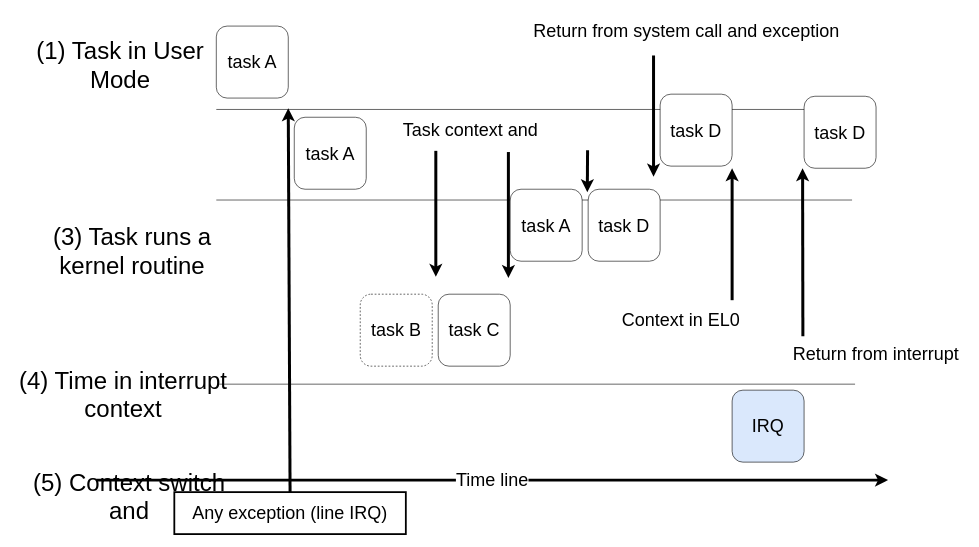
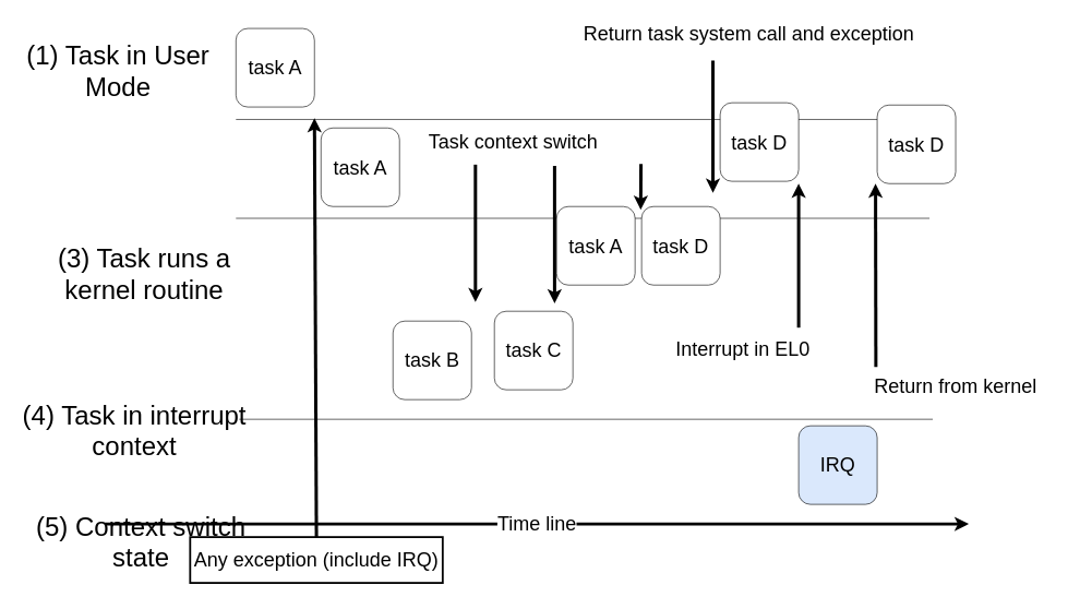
- <mxCell id="11" value="Return from system call and exception" style="text;html=1;strokeColor=none;fillColor=none;align=center;verticalAlign=middle;whiteSpace=wrap;rounded=0;fontSize=30;" parent="1" vertex="1"><mxGeometry x="878" y="20" width="532" height="62" as="geometry" /></mxCell>
+ <mxCell id="11" value="Return task system call and exception" style="text;html=1;strokeColor=none;fillColor=none;align=center;verticalAlign=middle;whiteSpace=wrap;rounded=0;fontSize=30;" parent="1" vertex="1"><mxGeometry x="878" y="20" width="532" height="62" as="geometry" /></mxCell>
- <mxCell id="3" value="&lt;span style=&quot;font-size: 40px&quot;&gt;(1) Task in User Mode&lt;/span&gt;" style="text;html=1;strokeColor=none;fillColor=none;align=center;verticalAlign=middle;whiteSpace=wrap;rounded=0;" parent="1" vertex="1"><mxGeometry x="50" y="50" width="300" height="113" as="geometry" /></mxCell>
+ <mxCell id="3" value="&lt;span style=&quot;font-size: 40px&quot;&gt;(1) Task in User Mode&lt;/span&gt;" style="text;html=1;strokeColor=none;fillColor=none;align=center;verticalAlign=middle;whiteSpace=wrap;rounded=0;" parent="1" vertex="1"><mxGeometry x="30" y="50" width="300" height="113" as="geometry" /></mxCell>
- <mxCell id="8" value="Task context and" style="text;html=1;strokeColor=none;fillColor=none;align=center;verticalAlign=middle;whiteSpace=wrap;rounded=0;fontSize=30;" parent="1" vertex="1"><mxGeometry x="568" y="180" width="432" height="70" as="geometry" /></mxCell>
+ <mxCell id="8" value="Task context switch" style="text;html=1;strokeColor=none;fillColor=none;align=center;verticalAlign=middle;whiteSpace=wrap;rounded=0;fontSize=30;" parent="1" vertex="1"><mxGeometry x="568" y="180" width="432" height="70" as="geometry" /></mxCell>
- <mxCell id="24" value="Context in EL0" style="text;html=1;strokeColor=none;fillColor=none;align=center;verticalAlign=middle;whiteSpace=wrap;rounded=0;fontSize=30;" parent="1" vertex="1"><mxGeometry x="1020" y="510" width="230" height="45" as="geometry" /></mxCell>
+ <mxCell id="24" value="Interrupt in EL0" style="text;html=1;strokeColor=none;fillColor=none;align=center;verticalAlign=middle;whiteSpace=wrap;rounded=0;fontSize=30;" parent="1" vertex="1"><mxGeometry x="1020" y="510" width="230" height="45" as="geometry" /></mxCell>
- <mxCell id="17" value="&lt;font style=&quot;font-size: 30px&quot;&gt;task B&lt;br style=&quot;font-size: 30px&quot;&gt;&lt;/font&gt;" style="rounded=1;whiteSpace=wrap;html=1;fontSize=30;dashed=1;" parent="1" vertex="1"><mxGeometry x="600" y="490" width="120" height="120" as="geometry" /></mxCell>
+ <mxCell id="17" value="&lt;font style=&quot;font-size: 30px&quot;&gt;task B&lt;br style=&quot;font-size: 30px&quot;&gt;&lt;/font&gt;" style="rounded=1;whiteSpace=wrap;html=1;fontSize=30;" parent="1" vertex="1"><mxGeometry x="600" y="490" width="120" height="120" as="geometry" /></mxCell>
- <mxCell id="18" value="&lt;font style=&quot;font-size: 30px&quot;&gt;task C&lt;br style=&quot;font-size: 30px&quot;&gt;&lt;/font&gt;" style="rounded=1;whiteSpace=wrap;html=1;fontSize=30;" parent="1" vertex="1"><mxGeometry x="730" y="490" width="120" height="120" as="geometry" /></mxCell>
+ <mxCell id="18" value="&lt;font style=&quot;font-size: 30px&quot;&gt;task C&lt;br style=&quot;font-size: 30px&quot;&gt;&lt;/font&gt;" style="rounded=1;whiteSpace=wrap;html=1;fontSize=30;" parent="1" vertex="1"><mxGeometry x="755" y="475" width="120" height="120" as="geometry" /></mxCell>
- <mxCell id="29" value="Return from interrupt" style="text;html=1;strokeColor=none;fillColor=none;align=center;verticalAlign=middle;whiteSpace=wrap;rounded=0;fontSize=30;" parent="1" vertex="1"><mxGeometry x="1310" y="570" width="300" height="40" as="geometry" /></mxCell>
+ <mxCell id="29" value="Return from kernel" style="text;html=1;strokeColor=none;fillColor=none;align=center;verticalAlign=middle;whiteSpace=wrap;rounded=0;fontSize=30;" parent="1" vertex="1"><mxGeometry x="1310" y="570" width="300" height="40" as="geometry" /></mxCell>
- <mxCell id="13" value="&lt;span style=&quot;font-size: 40px&quot;&gt;(4) Time in interrupt context&lt;/span&gt;" style="text;html=1;strokeColor=none;fillColor=none;align=center;verticalAlign=middle;whiteSpace=wrap;rounded=0;" parent="1" vertex="1"><mxGeometry y="600" width="370" height="113" as="geometry" x="20" /></mxCell>
+ <mxCell id="13" value="&lt;span style=&quot;font-size: 40px&quot;&gt;(4) Task in interrupt context&lt;/span&gt;" style="text;html=1;strokeColor=none;fillColor=none;align=center;verticalAlign=middle;whiteSpace=wrap;rounded=0;" parent="1" vertex="1"><mxGeometry y="600" width="370" height="113" as="geometry" x="20" /></mxCell>
- <mxCell id="30" value="&lt;span style=&quot;font-size: 40px&quot;&gt;(5) Context switch and&lt;/span&gt;" style="text;html=1;strokeColor=none;fillColor=none;align=center;verticalAlign=middle;whiteSpace=wrap;rounded=0;" vertex="1" parent="1"><mxGeometry x="30" y="770" width="370" height="113" as="geometry" /></mxCell>
+ <mxCell id="30" value="&lt;span style=&quot;font-size: 40px&quot;&gt;(5) Context switch state&lt;/span&gt;" style="text;html=1;strokeColor=none;fillColor=none;align=center;verticalAlign=middle;whiteSpace=wrap;rounded=0;" vertex="1" parent="1"><mxGeometry x="30" y="770" width="370" height="113" as="geometry" /></mxCell>
- <mxCell id="7" value="Any exception (line IRQ)" style="text;html=1;strokeColor=#000000;fillColor=none;align=center;verticalAlign=middle;whiteSpace=wrap;rounded=0;fontSize=30;strokeWidth=3;" parent="1" vertex="1"><mxGeometry x="290" y="820" width="386" height="70" as="geometry" /></mxCell>
+ <mxCell id="7" value="Any exception (include IRQ)" style="text;html=1;strokeColor=#000000;fillColor=none;align=center;verticalAlign=middle;whiteSpace=wrap;rounded=0;fontSize=30;strokeWidth=3;" parent="1" vertex="1"><mxGeometry x="290" y="820" width="386" height="70" as="geometry" /></mxCell>
